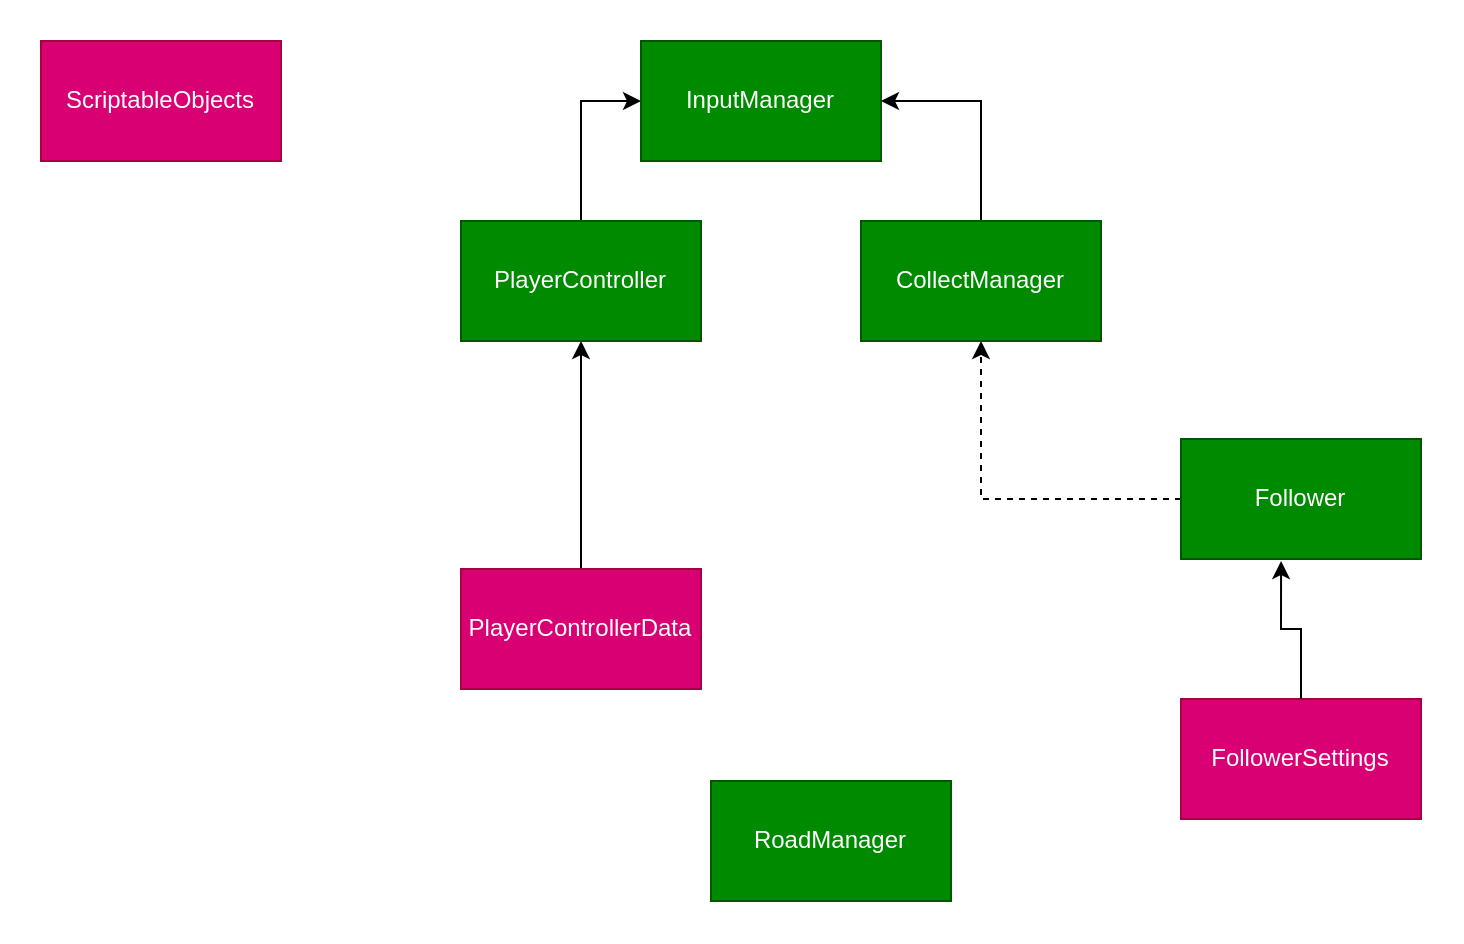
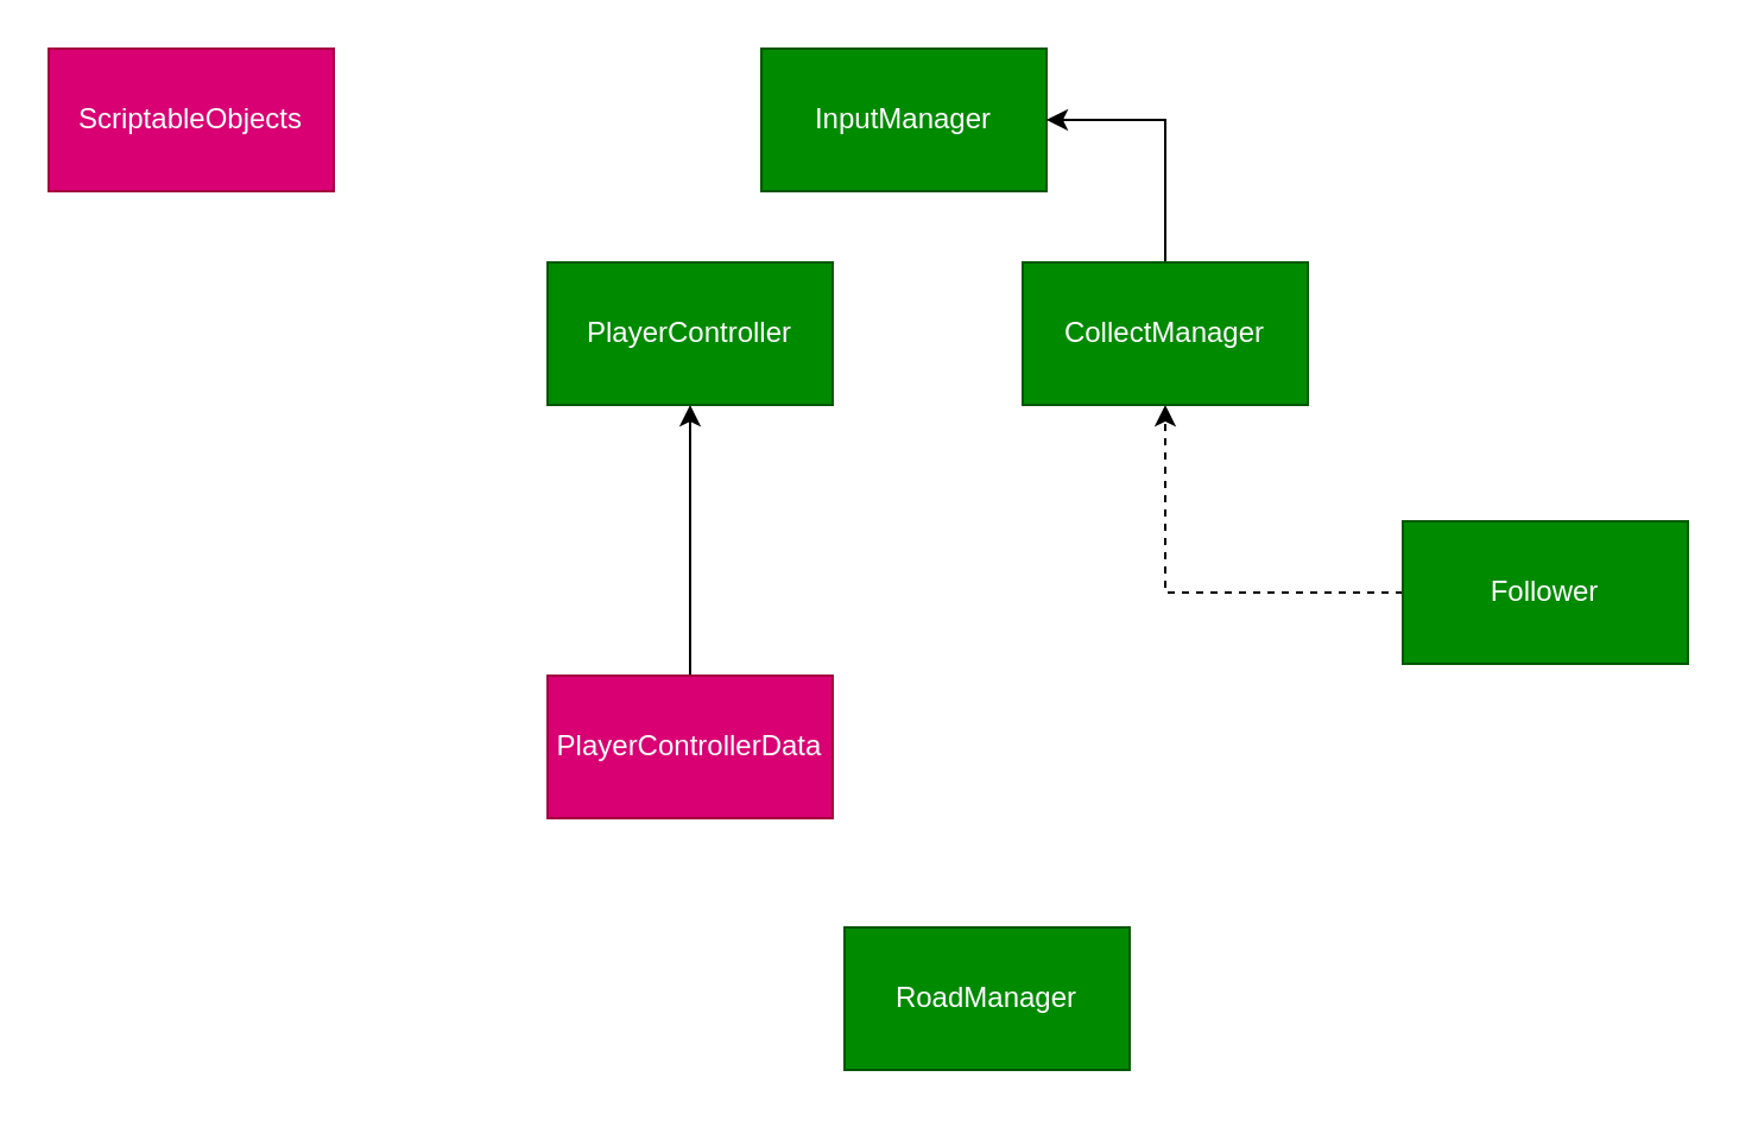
- <mxCell id="9" style="edgeStyle=orthogonalEdgeStyle;rounded=0;orthogonalLoop=1;jettySize=auto;html=1;entryX=0;entryY=0.5;entryDx=0;entryDy=0;" edge="1" parent="1" source="10" target="11"><mxGeometry relative="1" as="geometry" /></mxCell>
- <mxCell id="6" style="edgeStyle=orthogonalEdgeStyle;rounded=0;orthogonalLoop=1;jettySize=auto;html=1;entryX=0.417;entryY=1.017;entryDx=0;entryDy=0;entryPerimeter=0;" edge="1" parent="1" source="2" target="4"><mxGeometry relative="1" as="geometry" /></mxCell>
- <mxCell id="2" value="FollowerSettings" style="rounded=0;whiteSpace=wrap;html=1;fillColor=#d80073;fontColor=#ffffff;strokeColor=#A50040;" vertex="1" parent="1"><mxGeometry x="590" y="349" width="120" height="60" as="geometry" /></mxCell>
